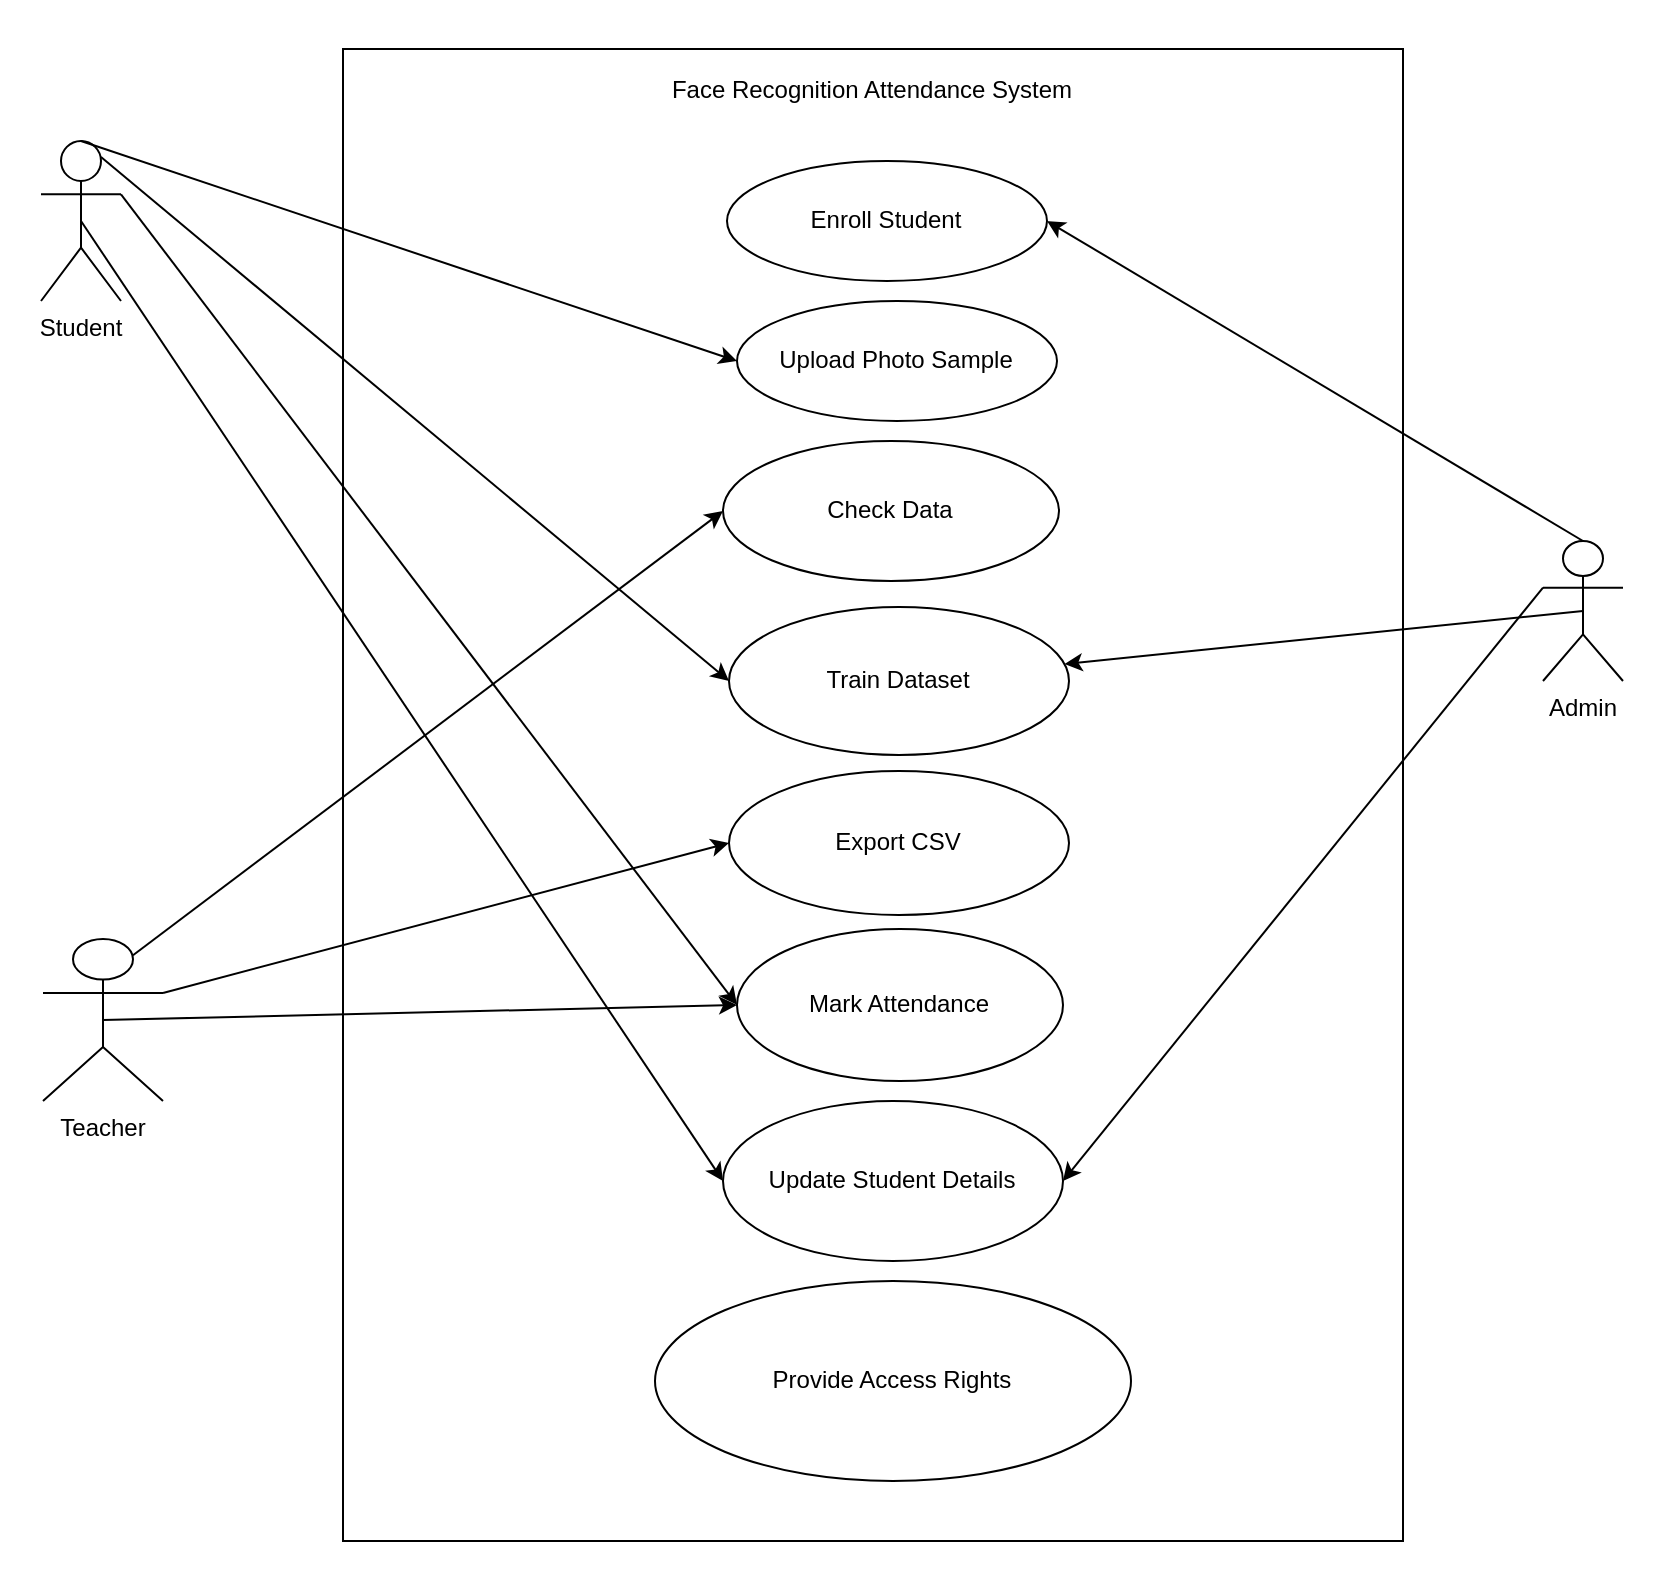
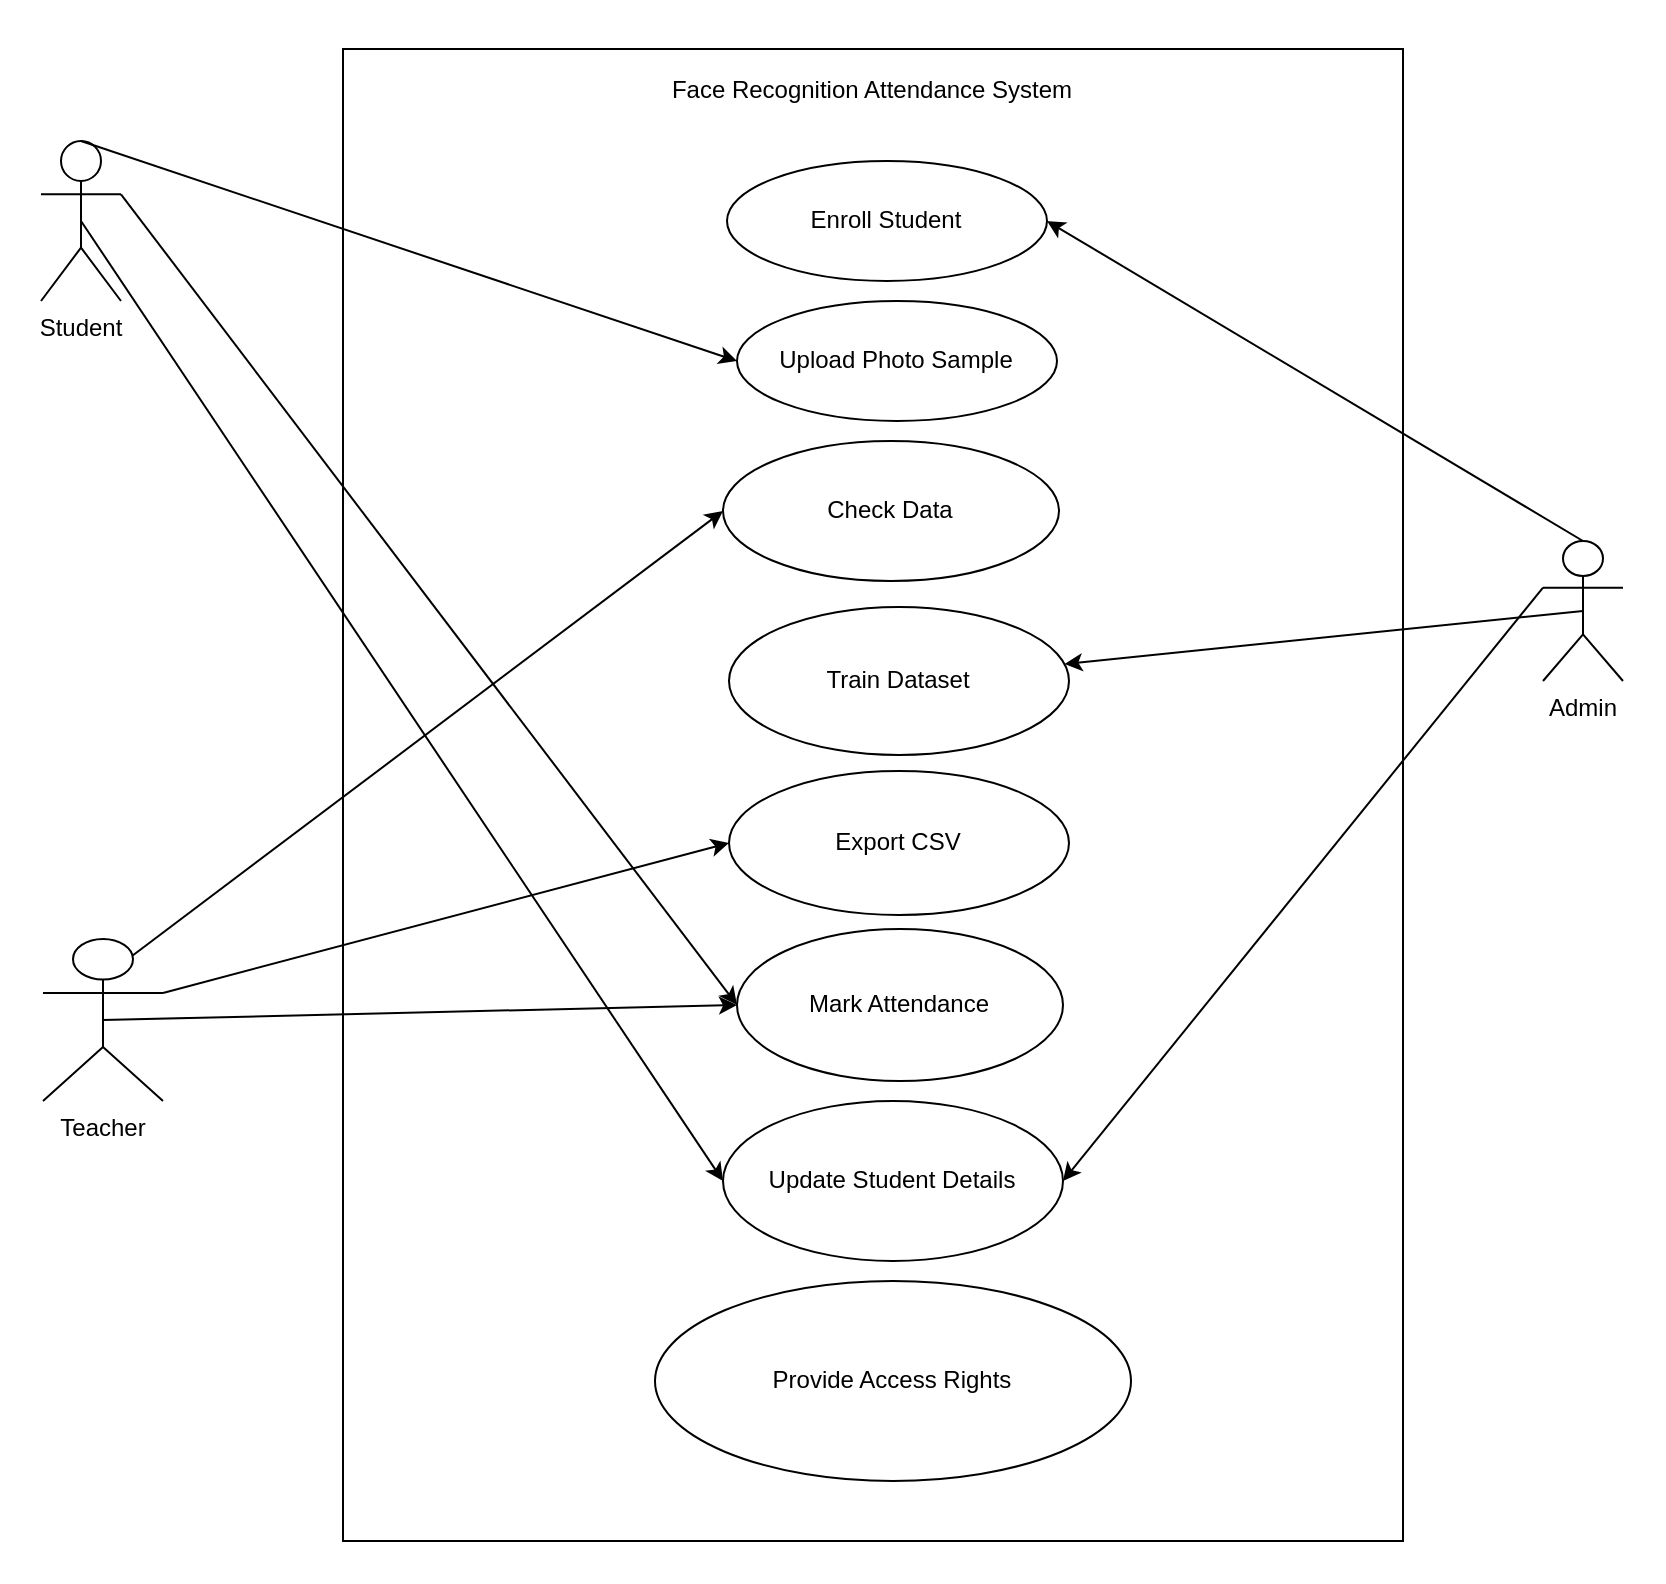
- <mxCell id="8" value="" style="endArrow=classic;html=1;rounded=0;entryX=0;entryY=0.5;entryDx=0;entryDy=0;exitX=0.75;exitY=0.1;exitDx=0;exitDy=0;exitPerimeter=0;" parent="1" source="3" target="7" edge="1"><mxGeometry width="50" height="50" relative="1" as="geometry"><mxPoint x="371" y="380" as="sourcePoint" /><mxPoint x="421" y="330" as="targetPoint" /></mxGeometry></mxCell>
